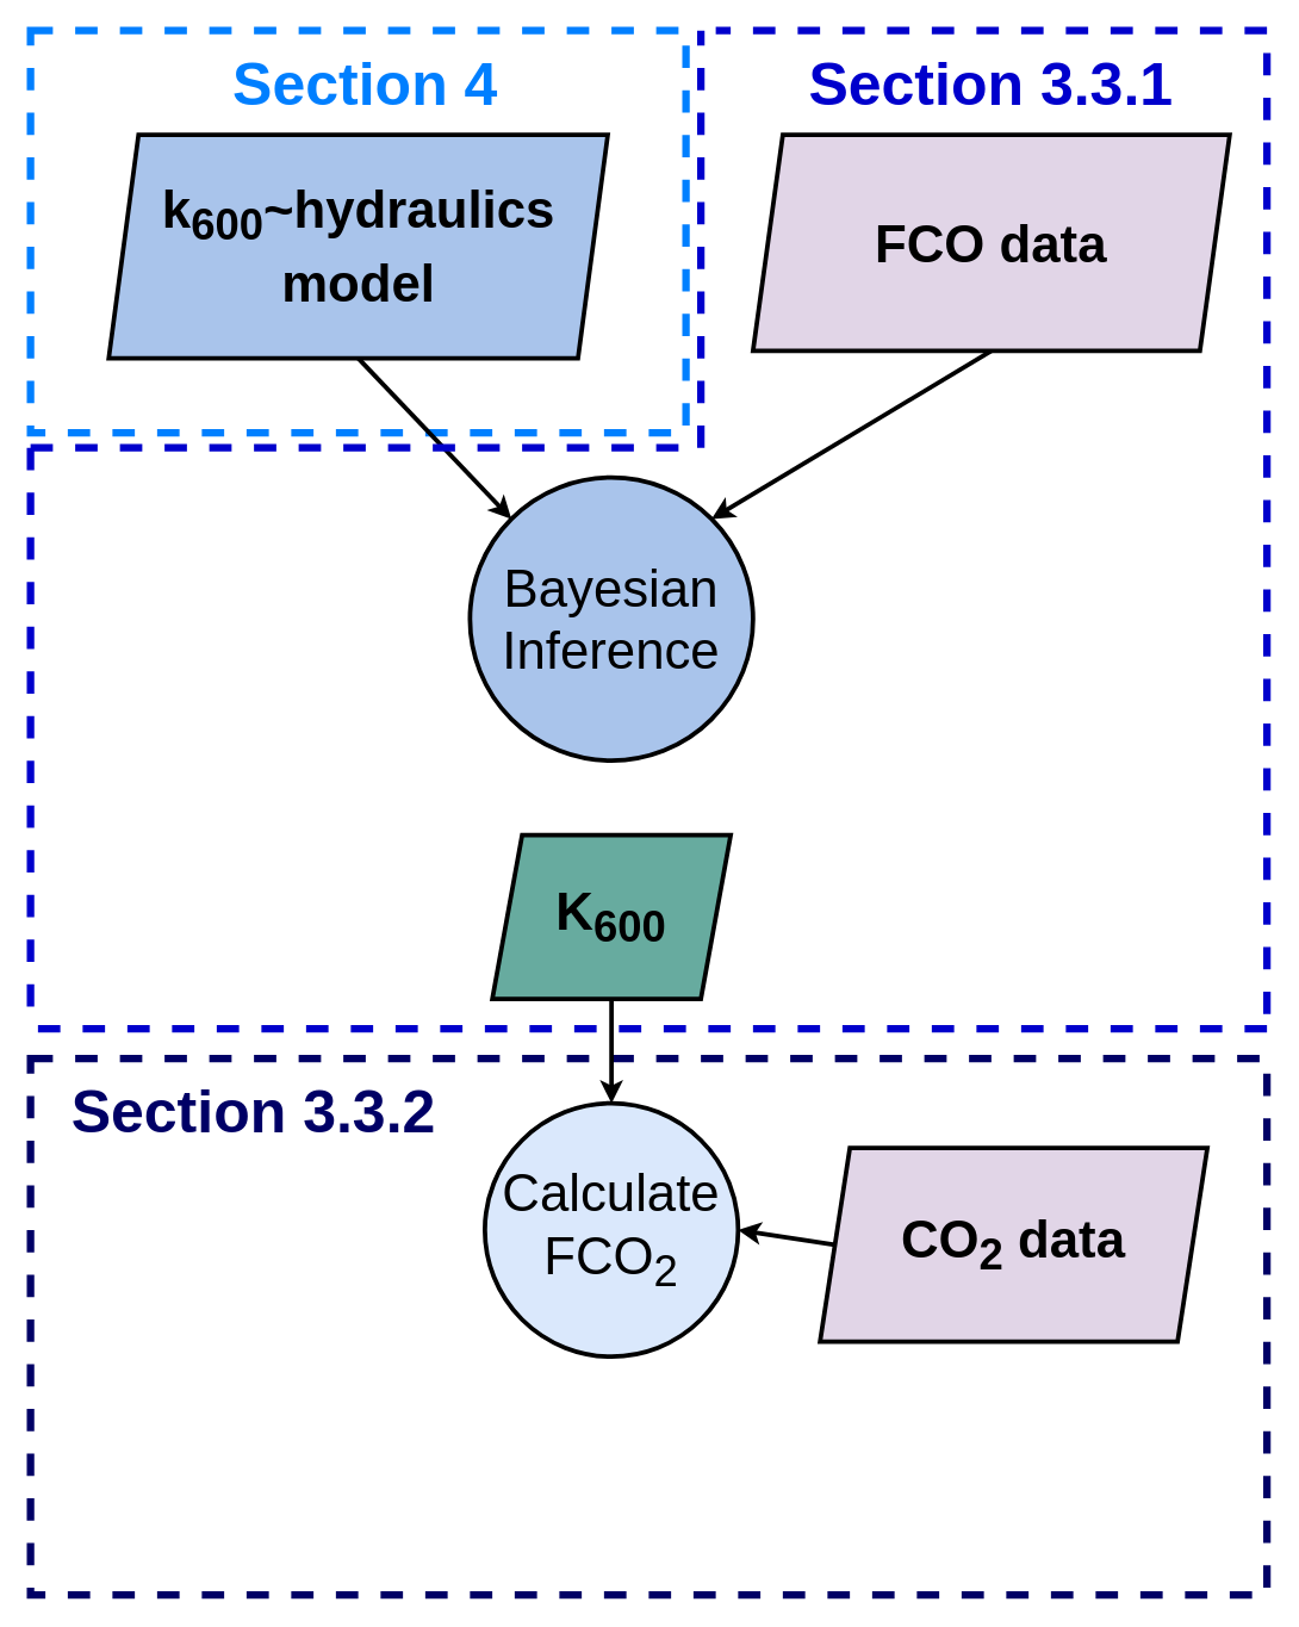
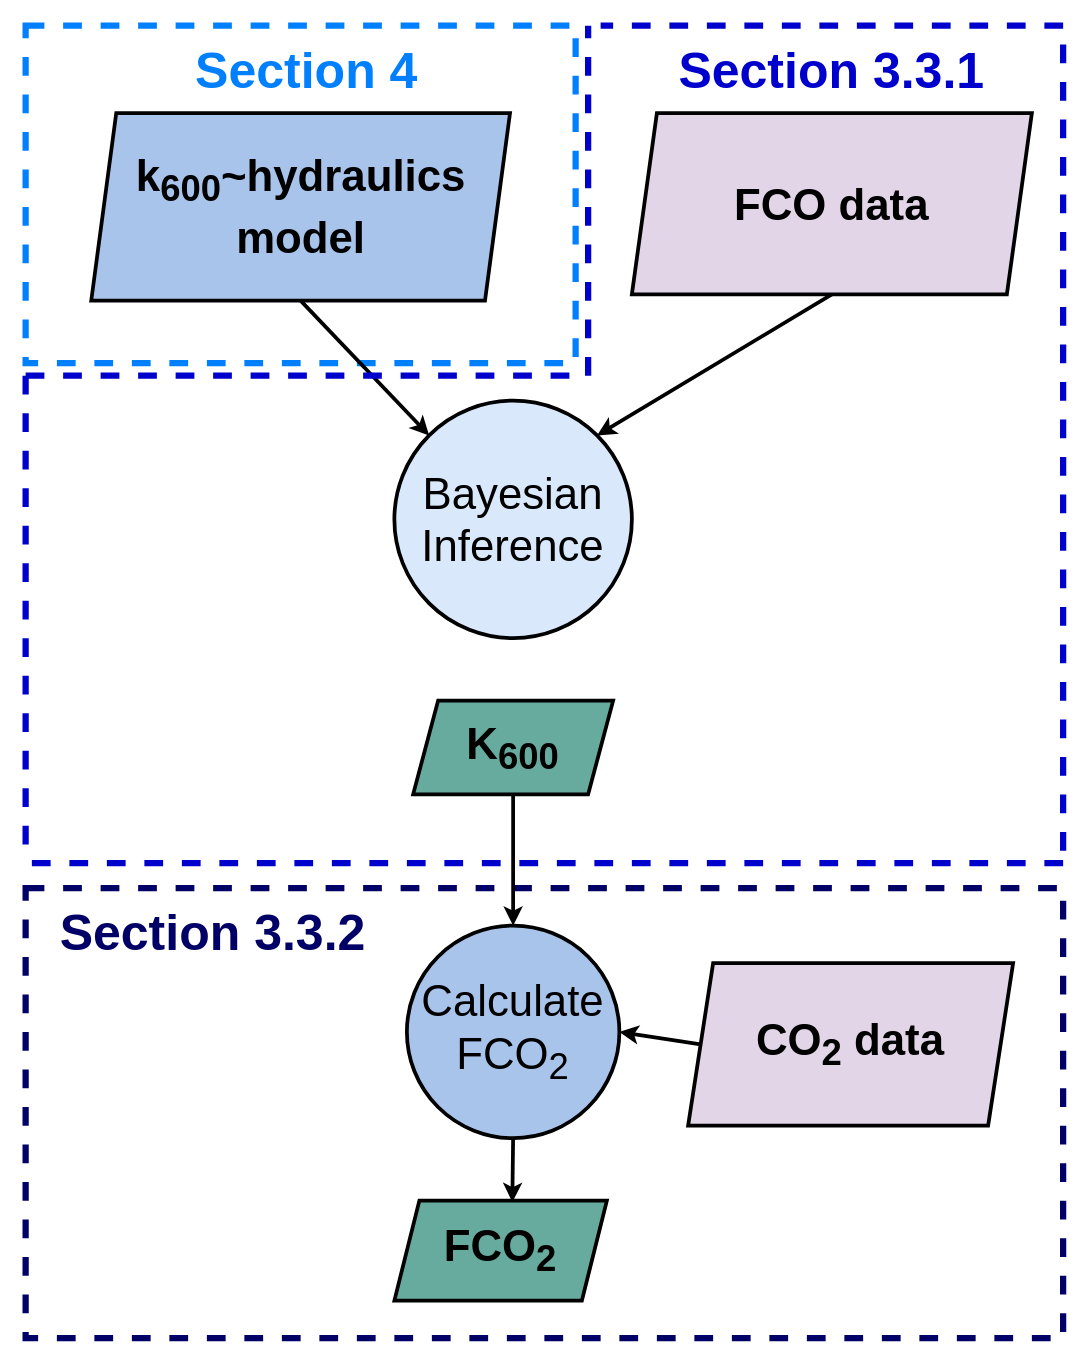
- <mxCell id="6" value="&lt;font style=&quot;font-size: 35px&quot;&gt;Bayesian Inference&lt;/font&gt;" style="ellipse;whiteSpace=wrap;html=1;aspect=fixed;strokeWidth=3;fillColor=#a9c4eb;" parent="1" vertex="1"><mxGeometry x="315" y="320" width="190" height="190" as="geometry" /></mxCell>
+ <mxCell id="6" value="&lt;font style=&quot;font-size: 35px&quot;&gt;Bayesian Inference&lt;/font&gt;" style="ellipse;whiteSpace=wrap;html=1;aspect=fixed;strokeWidth=3;fillColor=#dae8fc;" parent="1" vertex="1"><mxGeometry x="315" y="320" width="190" height="190" as="geometry" /></mxCell>
- <mxCell id="8" value="&lt;b&gt;&lt;font style=&quot;font-size: 35px&quot;&gt;K&lt;sub&gt;600&lt;/sub&gt;&lt;/font&gt;&lt;/b&gt;" style="shape=parallelogram;perimeter=parallelogramPerimeter;whiteSpace=wrap;html=1;fixedSize=1;strokeWidth=3;fillColor=#67AB9F;" parent="1" vertex="1"><mxGeometry x="330" y="560" width="160" height="110" as="geometry" /></mxCell>
+ <mxCell id="8" value="&lt;b&gt;&lt;font style=&quot;font-size: 35px&quot;&gt;K&lt;sub&gt;600&lt;/sub&gt;&lt;/font&gt;&lt;/b&gt;" style="shape=parallelogram;perimeter=parallelogramPerimeter;whiteSpace=wrap;html=1;fixedSize=1;strokeWidth=3;fillColor=#67AB9F;" parent="1" vertex="1"><mxGeometry x="330" y="560" width="160" height="75" as="geometry" /></mxCell>
- <mxCell id="9" value="&lt;font style=&quot;font-size: 35px&quot;&gt;Calculate FCO&lt;sub&gt;2&lt;/sub&gt;&lt;/font&gt;" style="ellipse;whiteSpace=wrap;html=1;aspect=fixed;strokeWidth=3;fillColor=#dae8fc;" parent="1" vertex="1"><mxGeometry x="325" y="740" width="170" height="170" as="geometry" /></mxCell>
+ <mxCell id="9" value="&lt;font style=&quot;font-size: 35px&quot;&gt;Calculate FCO&lt;sub&gt;2&lt;/sub&gt;&lt;/font&gt;" style="ellipse;whiteSpace=wrap;html=1;aspect=fixed;strokeWidth=3;fillColor=#a9c4eb;" parent="1" vertex="1"><mxGeometry x="325" y="740" width="170" height="170" as="geometry" /></mxCell>
+ <mxCell id="13" style="edgeStyle=none;rounded=0;orthogonalLoop=1;jettySize=auto;html=1;exitX=0.5;exitY=1;exitDx=0;exitDy=0;strokeWidth=3;entryX=0.555;entryY=0.015;entryDx=0;entryDy=0;entryPerimeter=0;" parent="1" source="9" target="10" edge="1"><mxGeometry relative="1" as="geometry"><mxPoint x="595" y="921.25" as="sourcePoint" /><mxPoint x="500" y="961.33" as="targetPoint" /></mxGeometry></mxCell>
+ <mxCell id="10" value="&lt;span style=&quot;font-size: 35px&quot;&gt;&lt;b&gt;FCO&lt;sub&gt;2&lt;/sub&gt;&lt;/b&gt;&lt;/span&gt;" style="shape=parallelogram;perimeter=parallelogramPerimeter;whiteSpace=wrap;html=1;fixedSize=1;strokeWidth=3;fillColor=#67AB9F;" parent="1" vertex="1"><mxGeometry x="315" y="960" width="170" height="80" as="geometry" /></mxCell>
